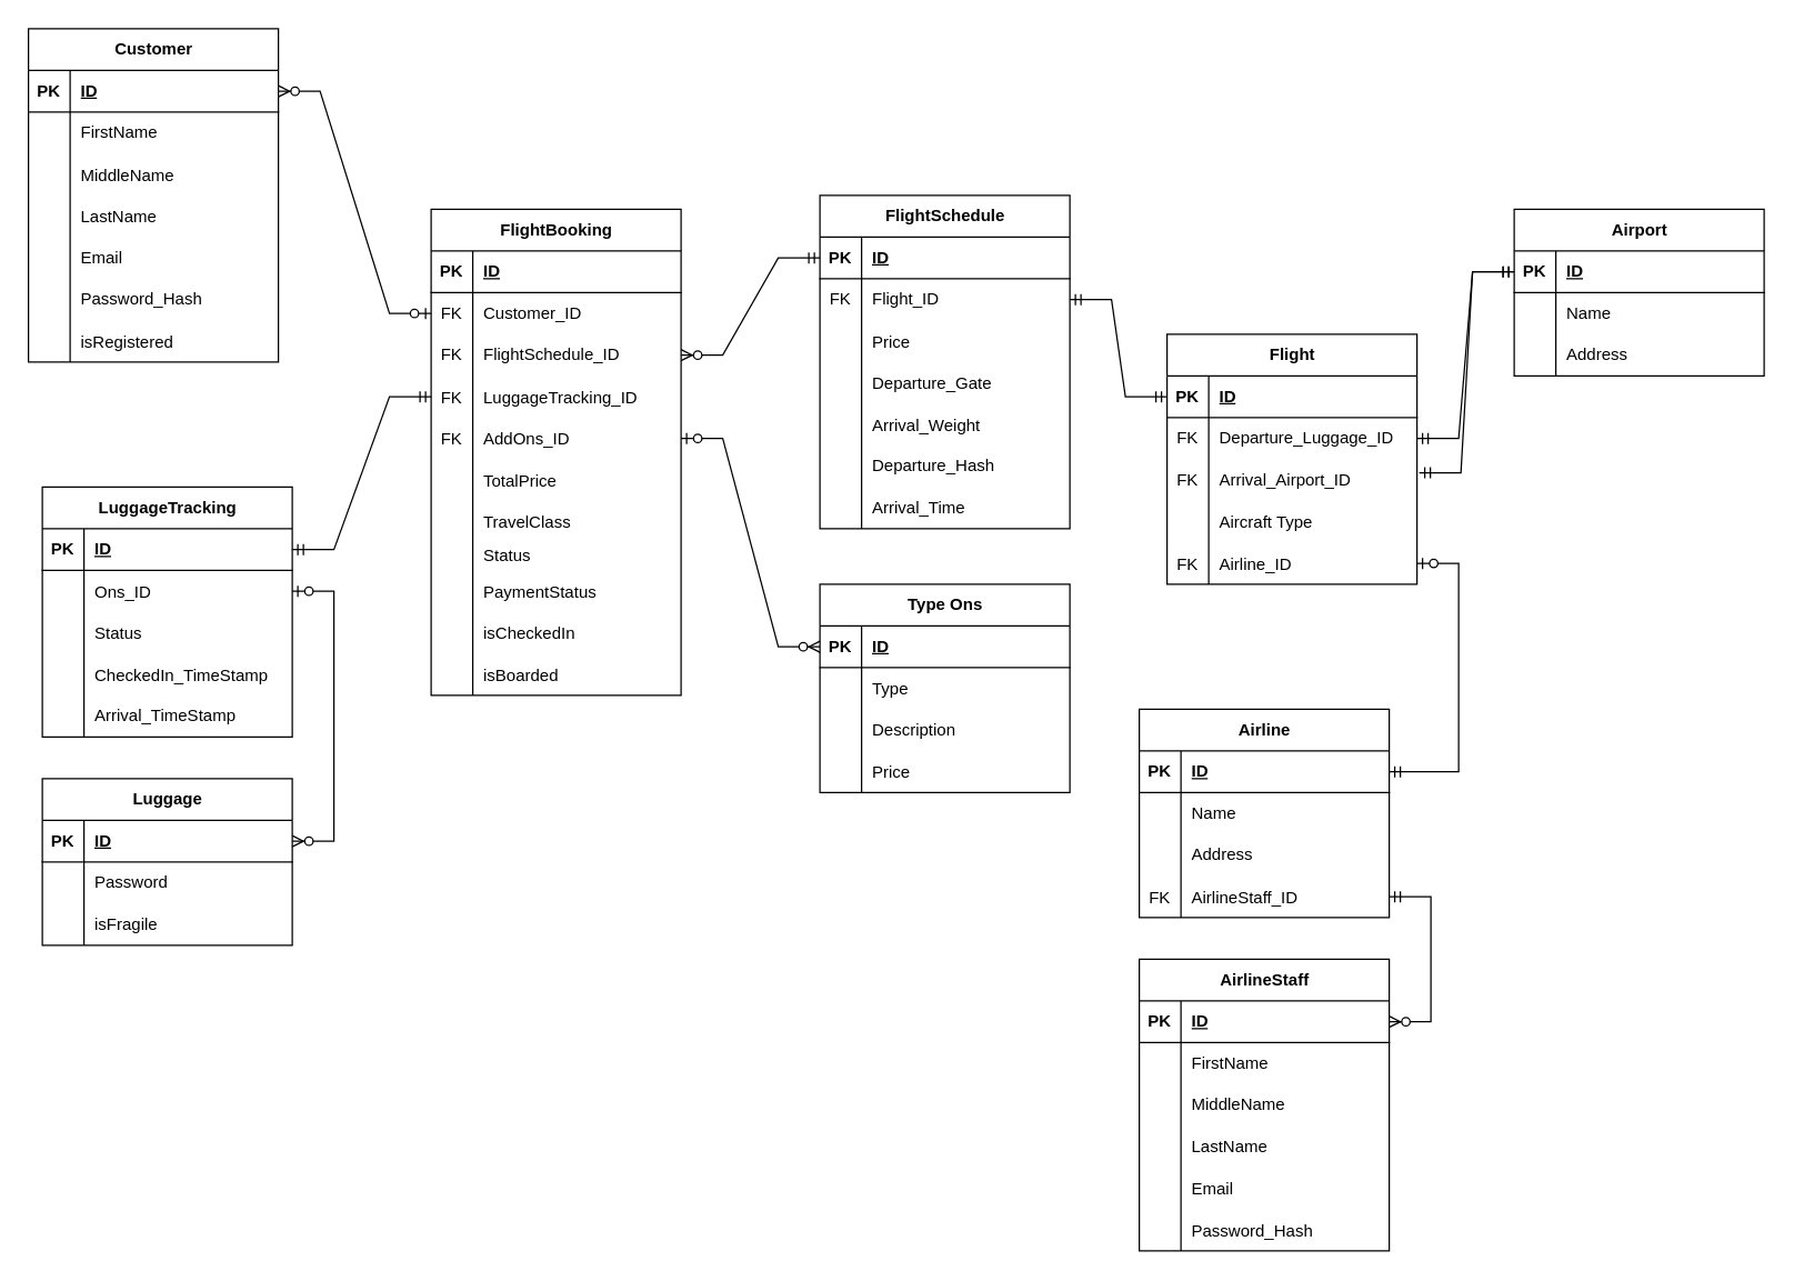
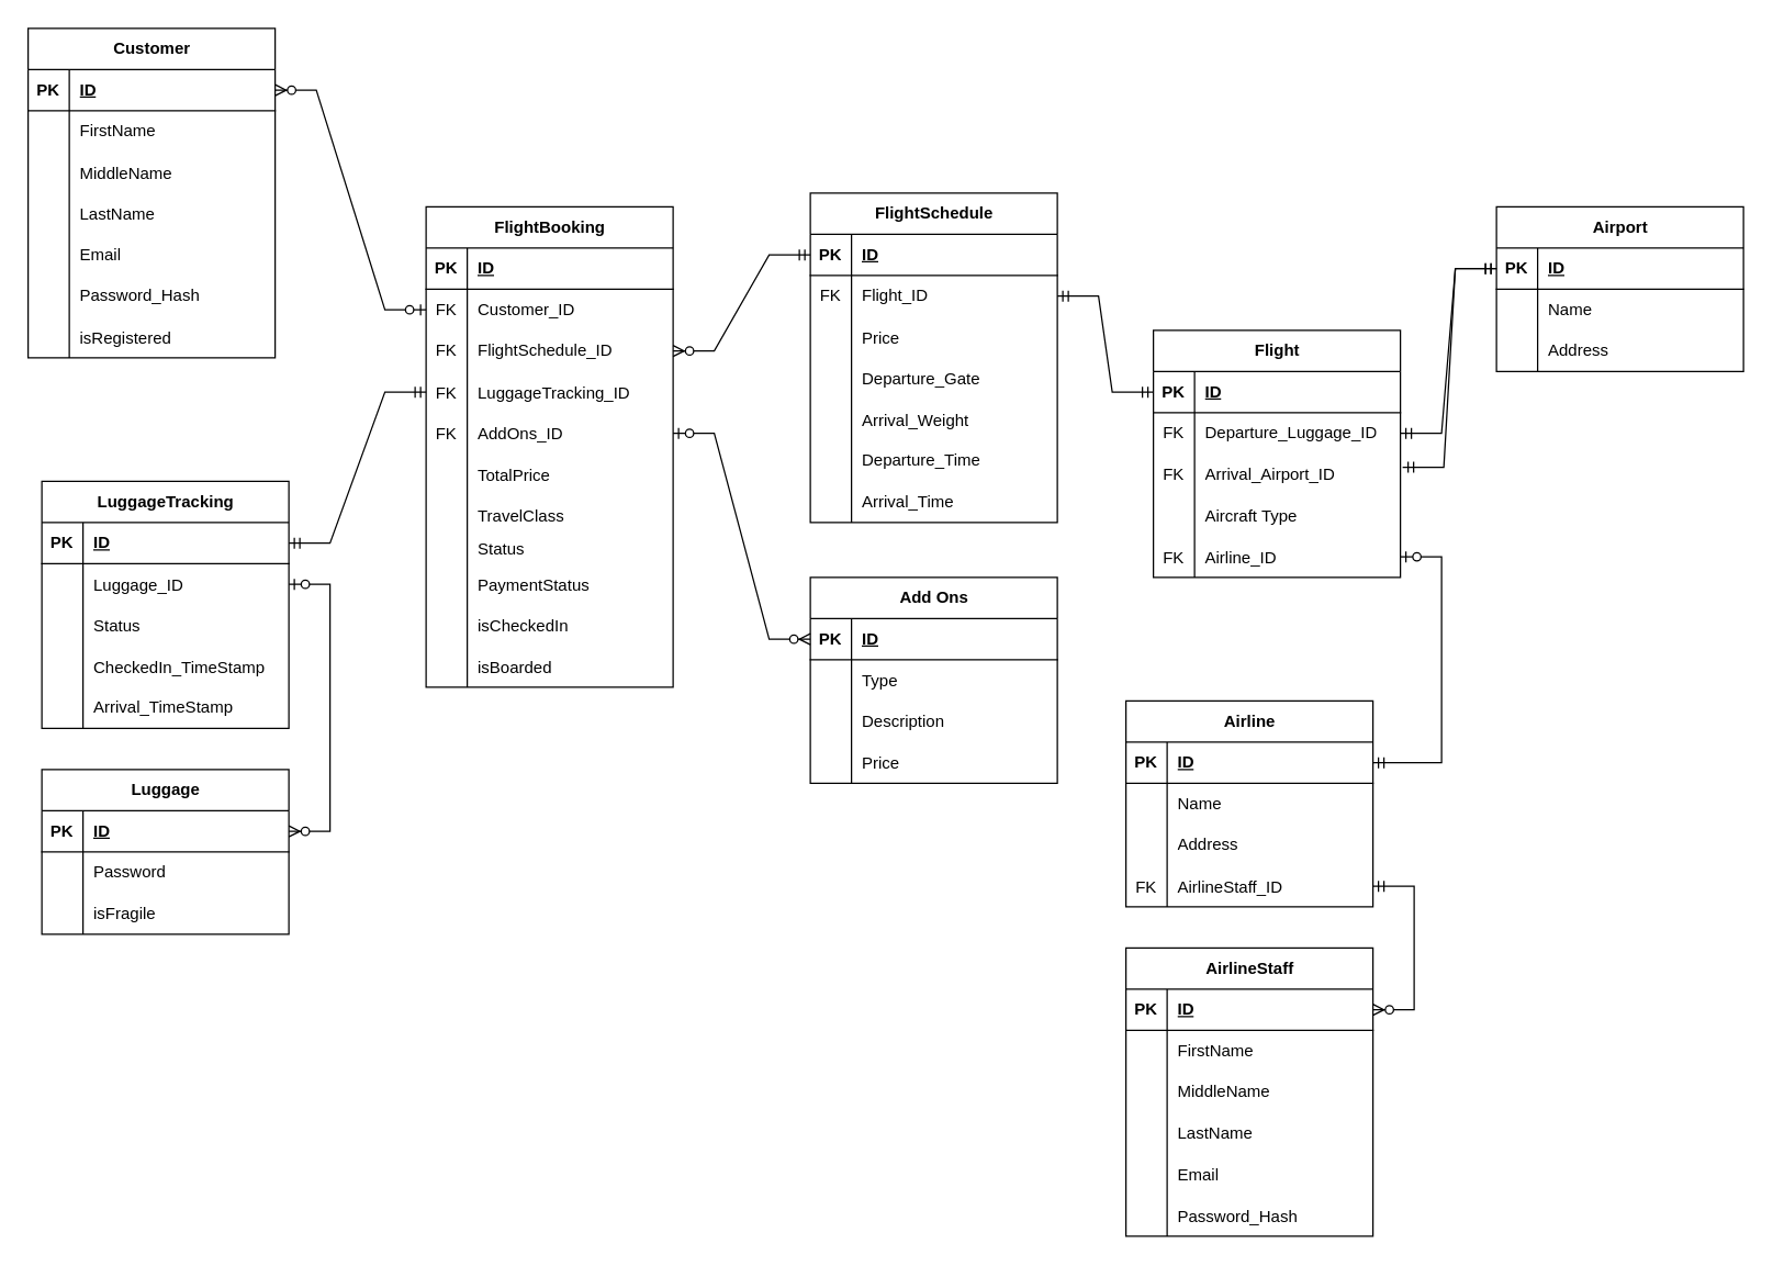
- <mxCell id="76" value="Departure_Hash" style="shape=partialRectangle;connectable=0;fillColor=none;top=0;left=0;bottom=0;right=0;align=left;spacingLeft=6;overflow=hidden;whiteSpace=wrap;html=1;" parent="74" vertex="1"><mxGeometry x="30" width="150" height="30" as="geometry"><mxRectangle width="150" height="30" as="alternateBounds" /></mxGeometry></mxCell>
+ <mxCell id="76" value="Departure_Time" style="shape=partialRectangle;connectable=0;fillColor=none;top=0;left=0;bottom=0;right=0;align=left;spacingLeft=6;overflow=hidden;whiteSpace=wrap;html=1;" parent="74" vertex="1"><mxGeometry x="30" width="150" height="30" as="geometry"><mxRectangle width="150" height="30" as="alternateBounds" /></mxGeometry></mxCell>
- <mxCell id="102" value="Ons_ID" style="shape=partialRectangle;connectable=0;fillColor=none;top=0;left=0;bottom=0;right=0;align=left;spacingLeft=6;overflow=hidden;" parent="100" vertex="1"><mxGeometry x="30" width="150" height="30" as="geometry"><mxRectangle width="150" height="30" as="alternateBounds" /></mxGeometry></mxCell>
+ <mxCell id="102" value="Luggage_ID" style="shape=partialRectangle;connectable=0;fillColor=none;top=0;left=0;bottom=0;right=0;align=left;spacingLeft=6;overflow=hidden;" parent="100" vertex="1"><mxGeometry x="30" width="150" height="30" as="geometry"><mxRectangle width="150" height="30" as="alternateBounds" /></mxGeometry></mxCell>
- <mxCell id="122" value="Type Ons" style="shape=table;startSize=30;container=1;collapsible=1;childLayout=tableLayout;fixedRows=1;rowLines=0;fontStyle=1;align=center;resizeLast=1;html=1;" parent="1" vertex="1"><mxGeometry x="590" y="420" width="180" height="150" as="geometry" /></mxCell>
+ <mxCell id="122" value="Add Ons" style="shape=table;startSize=30;container=1;collapsible=1;childLayout=tableLayout;fixedRows=1;rowLines=0;fontStyle=1;align=center;resizeLast=1;html=1;" parent="1" vertex="1"><mxGeometry x="590" y="420" width="180" height="150" as="geometry" /></mxCell>
